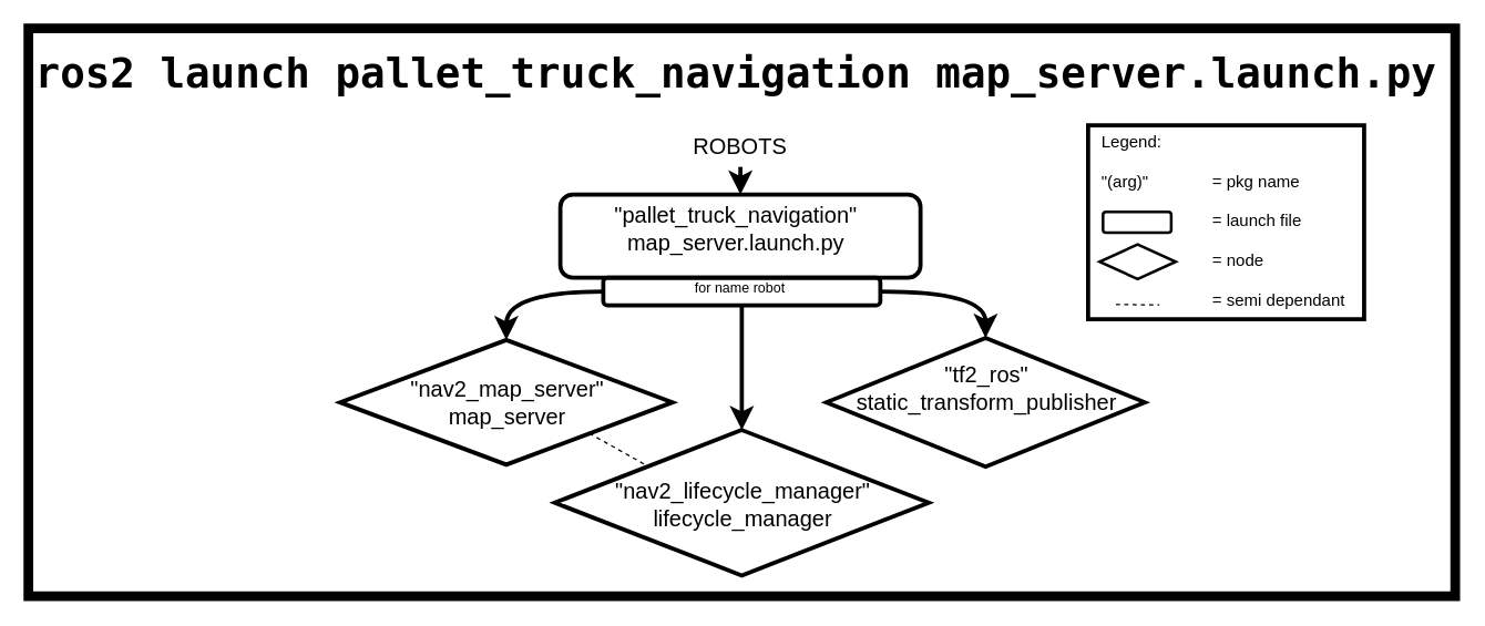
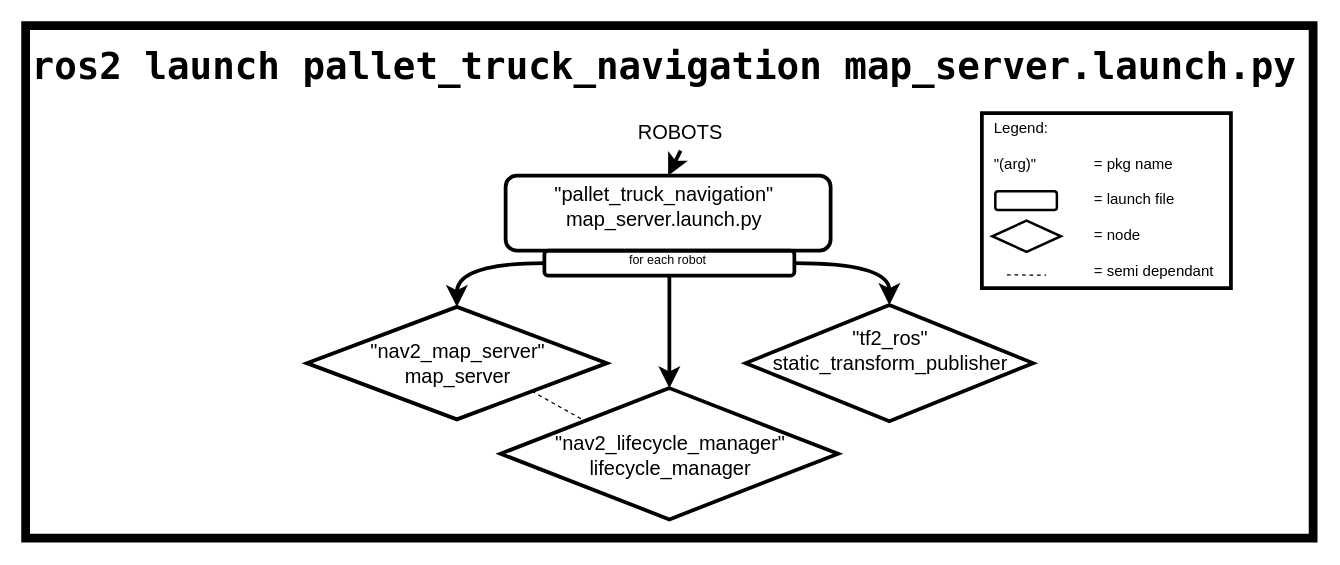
- <mxCell id="23" value="&lt;span style=&quot;color: light-dark(rgb(0, 0, 0), rgb(0, 0, 0));&quot;&gt;ROBOTS&lt;/span&gt;" style="text;strokeColor=none;fillColor=none;html=1;align=center;verticalAlign=middle;whiteSpace=wrap;rounded=0;fontSize=16;" vertex="1" parent="1"><mxGeometry x="474" y="90" width="120" height="30" as="geometry" /></mxCell>
+ <mxCell id="23" value="&lt;span style=&quot;color: light-dark(rgb(0, 0, 0), rgb(0, 0, 0));&quot;&gt;ROBOTS&lt;/span&gt;" style="text;strokeColor=none;fillColor=none;html=1;align=center;verticalAlign=middle;whiteSpace=wrap;rounded=0;fontSize=16;" vertex="1" parent="1"><mxGeometry x="484" y="90" width="120" height="30" as="geometry" /></mxCell>
- <mxCell id="16" value="&lt;span style=&quot;color: light-dark(rgb(0, 0, 0), rgb(0, 0, 0));&quot;&gt;&lt;font style=&quot;font-size: 10px;&quot;&gt;for name robot&lt;/font&gt;&lt;/span&gt;" style="text;strokeColor=none;fillColor=none;html=1;align=center;verticalAlign=middle;whiteSpace=wrap;rounded=0;fontSize=16;" vertex="1" parent="1"><mxGeometry x="474" y="190" width="120" height="30" as="geometry" /></mxCell>
+ <mxCell id="16" value="&lt;span style=&quot;color: light-dark(rgb(0, 0, 0), rgb(0, 0, 0));&quot;&gt;&lt;font style=&quot;font-size: 10px;&quot;&gt;for each robot&lt;/font&gt;&lt;/span&gt;" style="text;strokeColor=none;fillColor=none;html=1;align=center;verticalAlign=middle;whiteSpace=wrap;rounded=0;fontSize=16;" vertex="1" parent="1"><mxGeometry x="474" y="190" width="120" height="30" as="geometry" /></mxCell>
